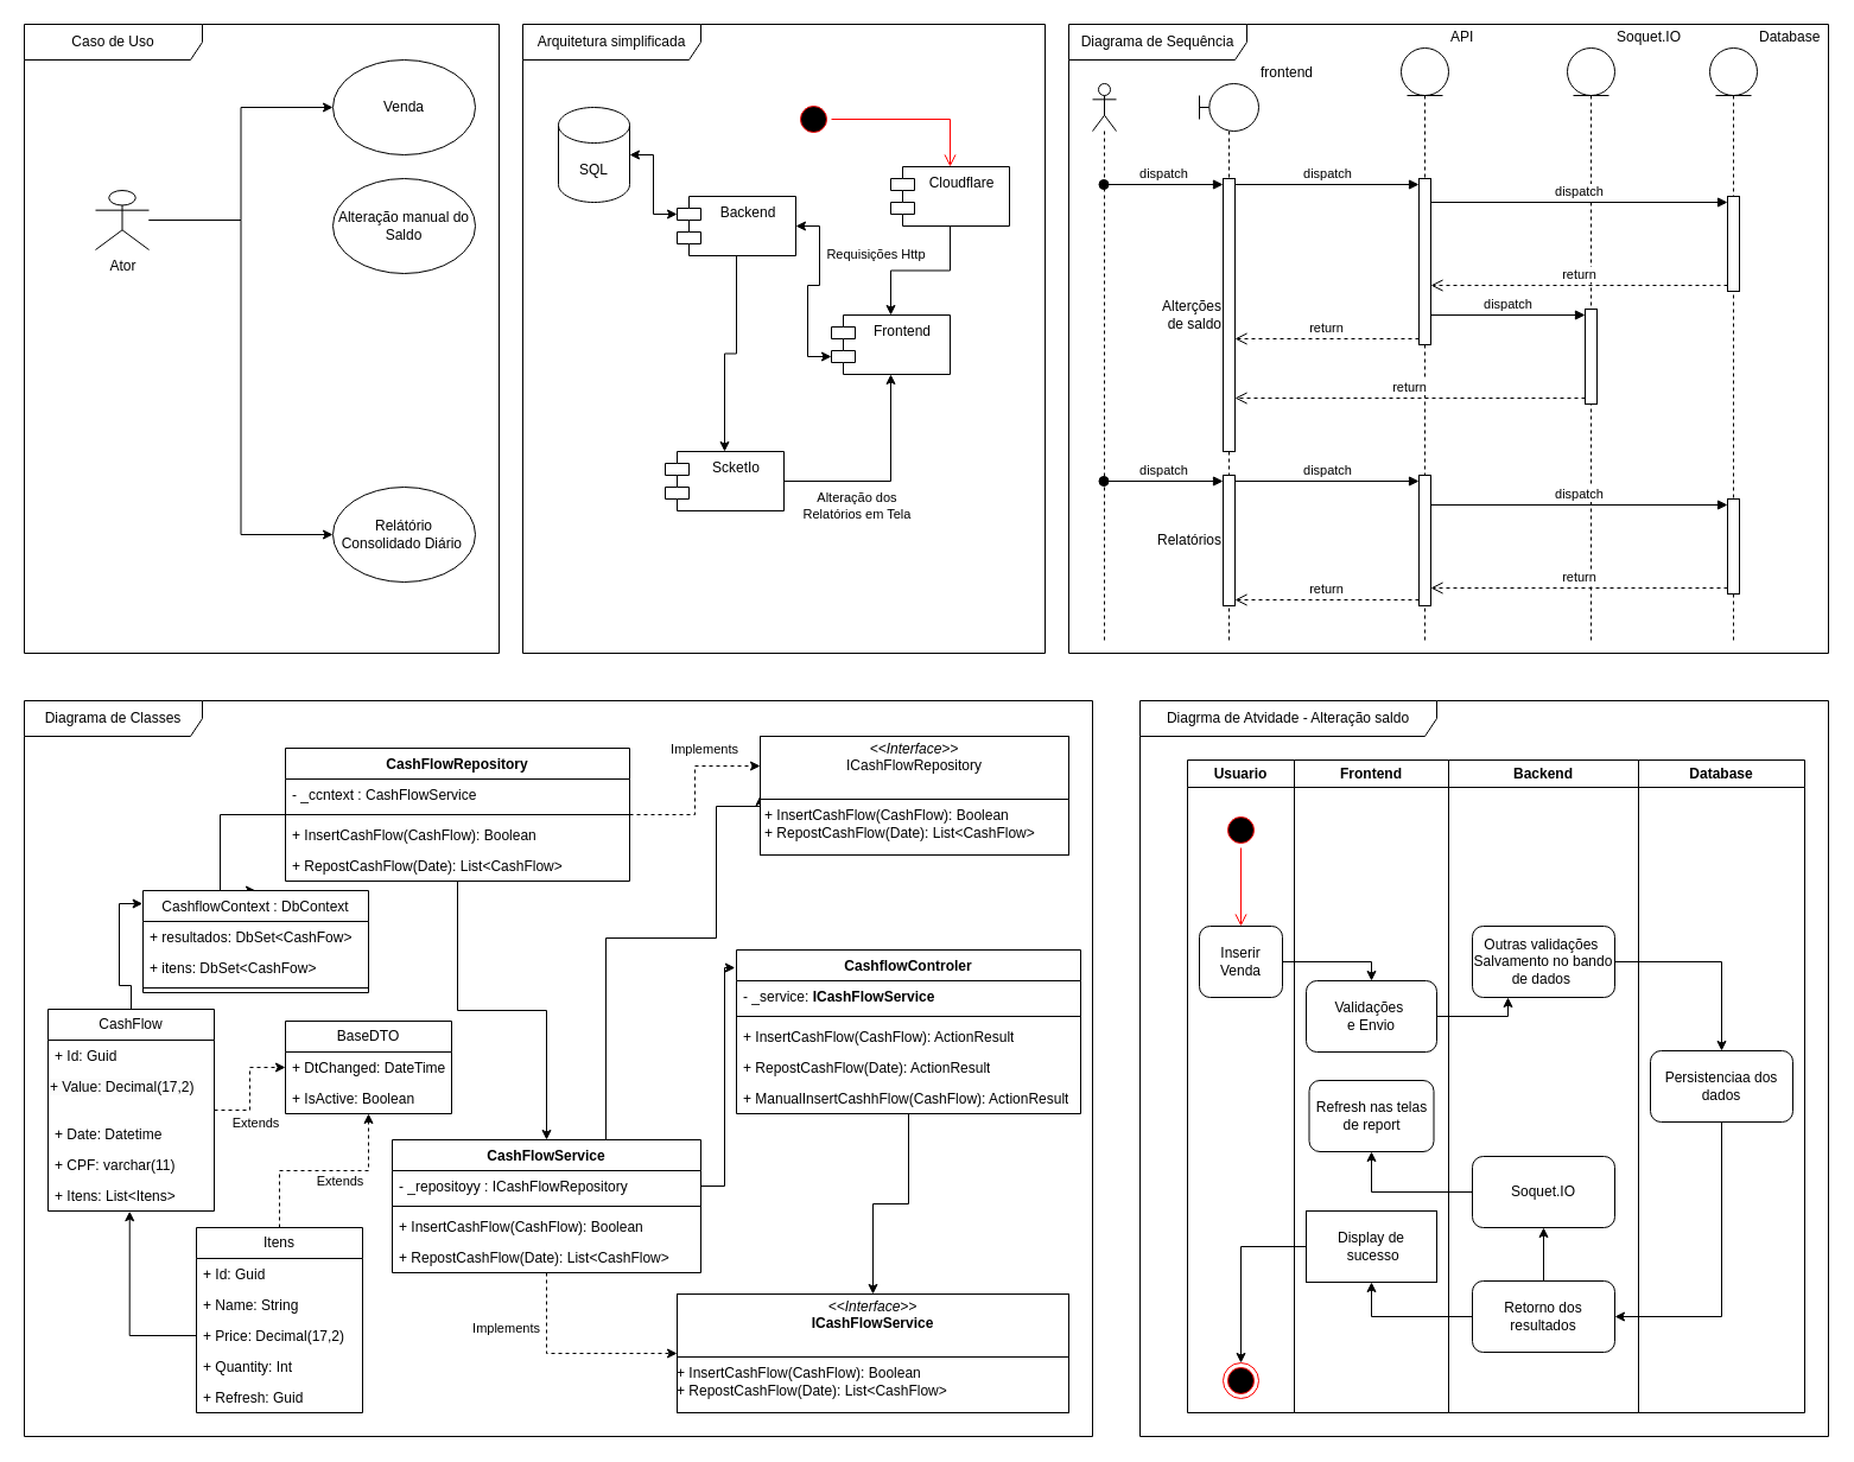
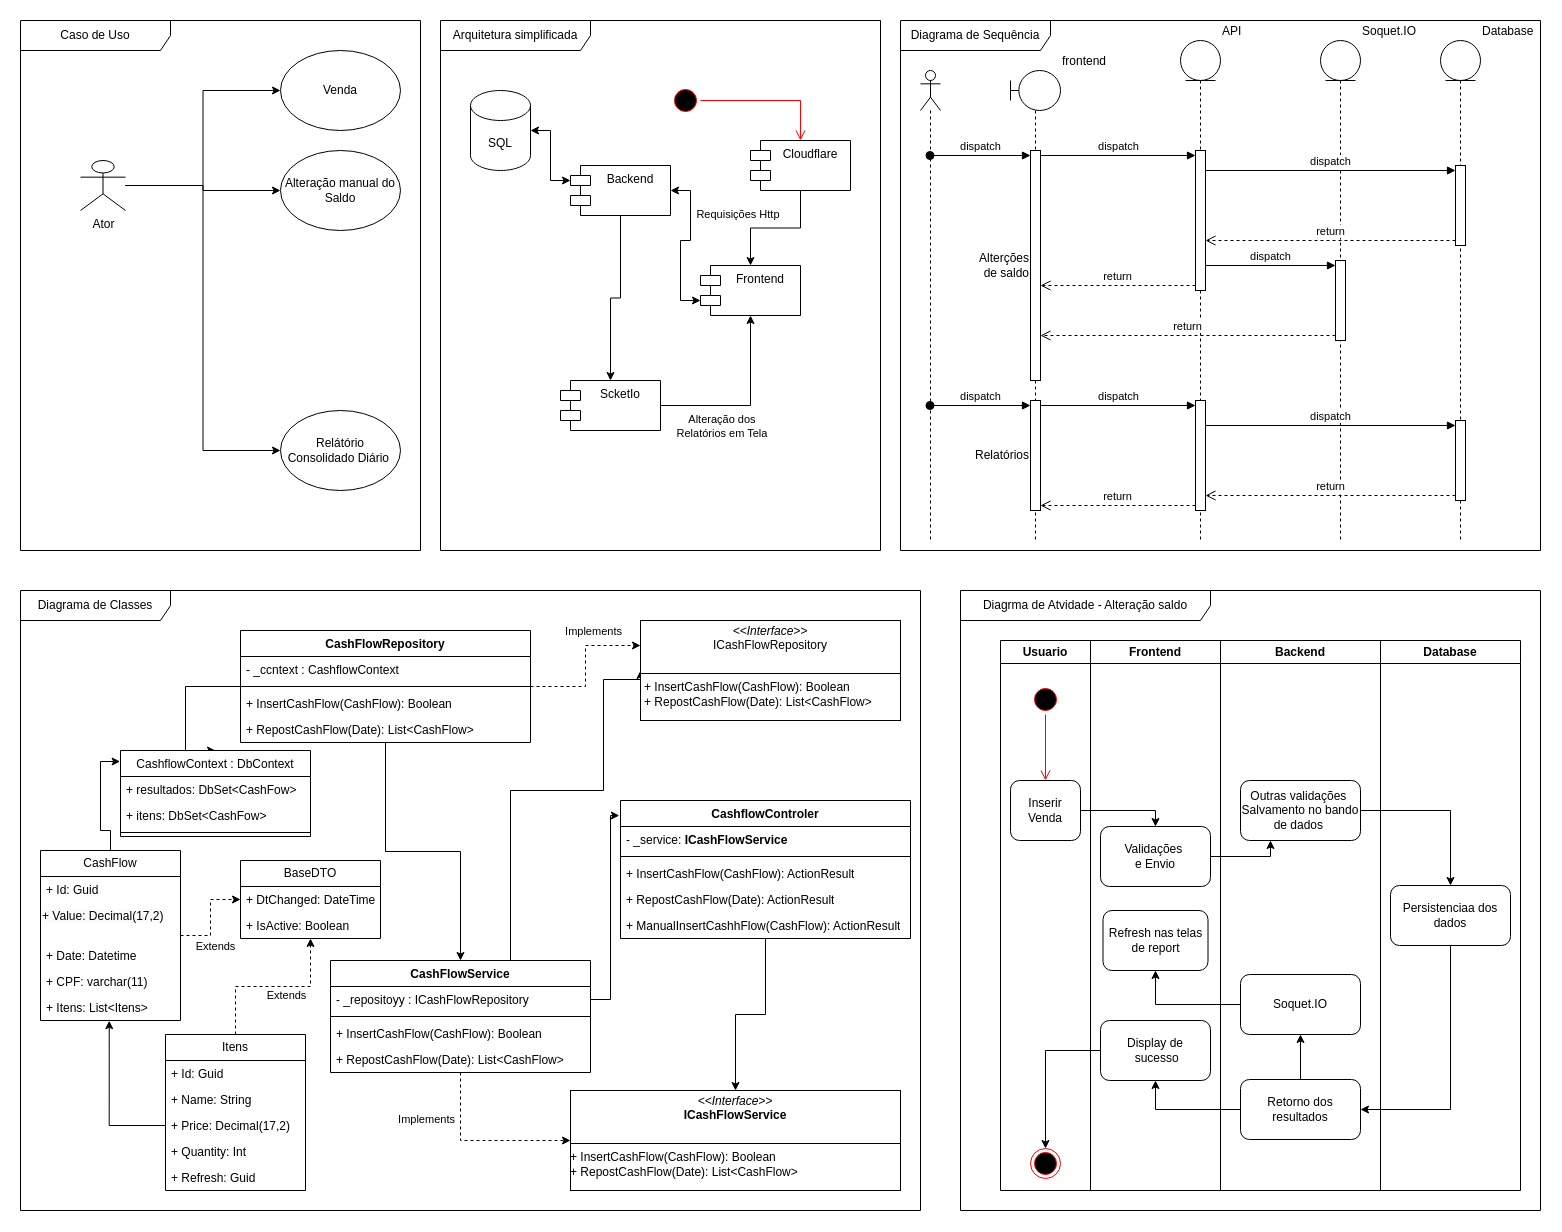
+ <mxCell id="4" style="edgeStyle=orthogonalEdgeStyle;rounded=0;orthogonalLoop=1;jettySize=auto;html=1;entryX=0;entryY=0.5;entryDx=0;entryDy=0;" parent="1" source="6" target="8" edge="1"><mxGeometry relative="1" as="geometry" /></mxCell>
- <mxCell id="49" value="- _ccntext : CashFlowService" style="text;strokeColor=none;fillColor=none;align=left;verticalAlign=top;spacingLeft=4;spacingRight=4;overflow=hidden;rotatable=0;points=[[0,0.5],[1,0.5]];portConstraint=eastwest;whiteSpace=wrap;html=1;" parent="48" vertex="1"><mxGeometry y="26" width="290" height="26" as="geometry" /></mxCell>
+ <mxCell id="49" value="- _ccntext : CashflowContext" style="text;strokeColor=none;fillColor=none;align=left;verticalAlign=top;spacingLeft=4;spacingRight=4;overflow=hidden;rotatable=0;points=[[0,0.5],[1,0.5]];portConstraint=eastwest;whiteSpace=wrap;html=1;" parent="48" vertex="1"><mxGeometry y="26" width="290" height="26" as="geometry" /></mxCell>
- <mxCell id="109" value="Display de&lt;div&gt;&amp;nbsp;sucesso&lt;/div&gt;" style="whiteSpace=wrap;html=1;rounded=0;" parent="106" vertex="1"><mxGeometry x="10" y="380" width="110" height="60" as="geometry" /></mxCell>
+ <mxCell id="109" value="Display de&lt;div&gt;&amp;nbsp;sucesso&lt;/div&gt;" style="rounded=1;whiteSpace=wrap;html=1;" parent="106" vertex="1"><mxGeometry x="10" y="380" width="110" height="60" as="geometry" /></mxCell>
